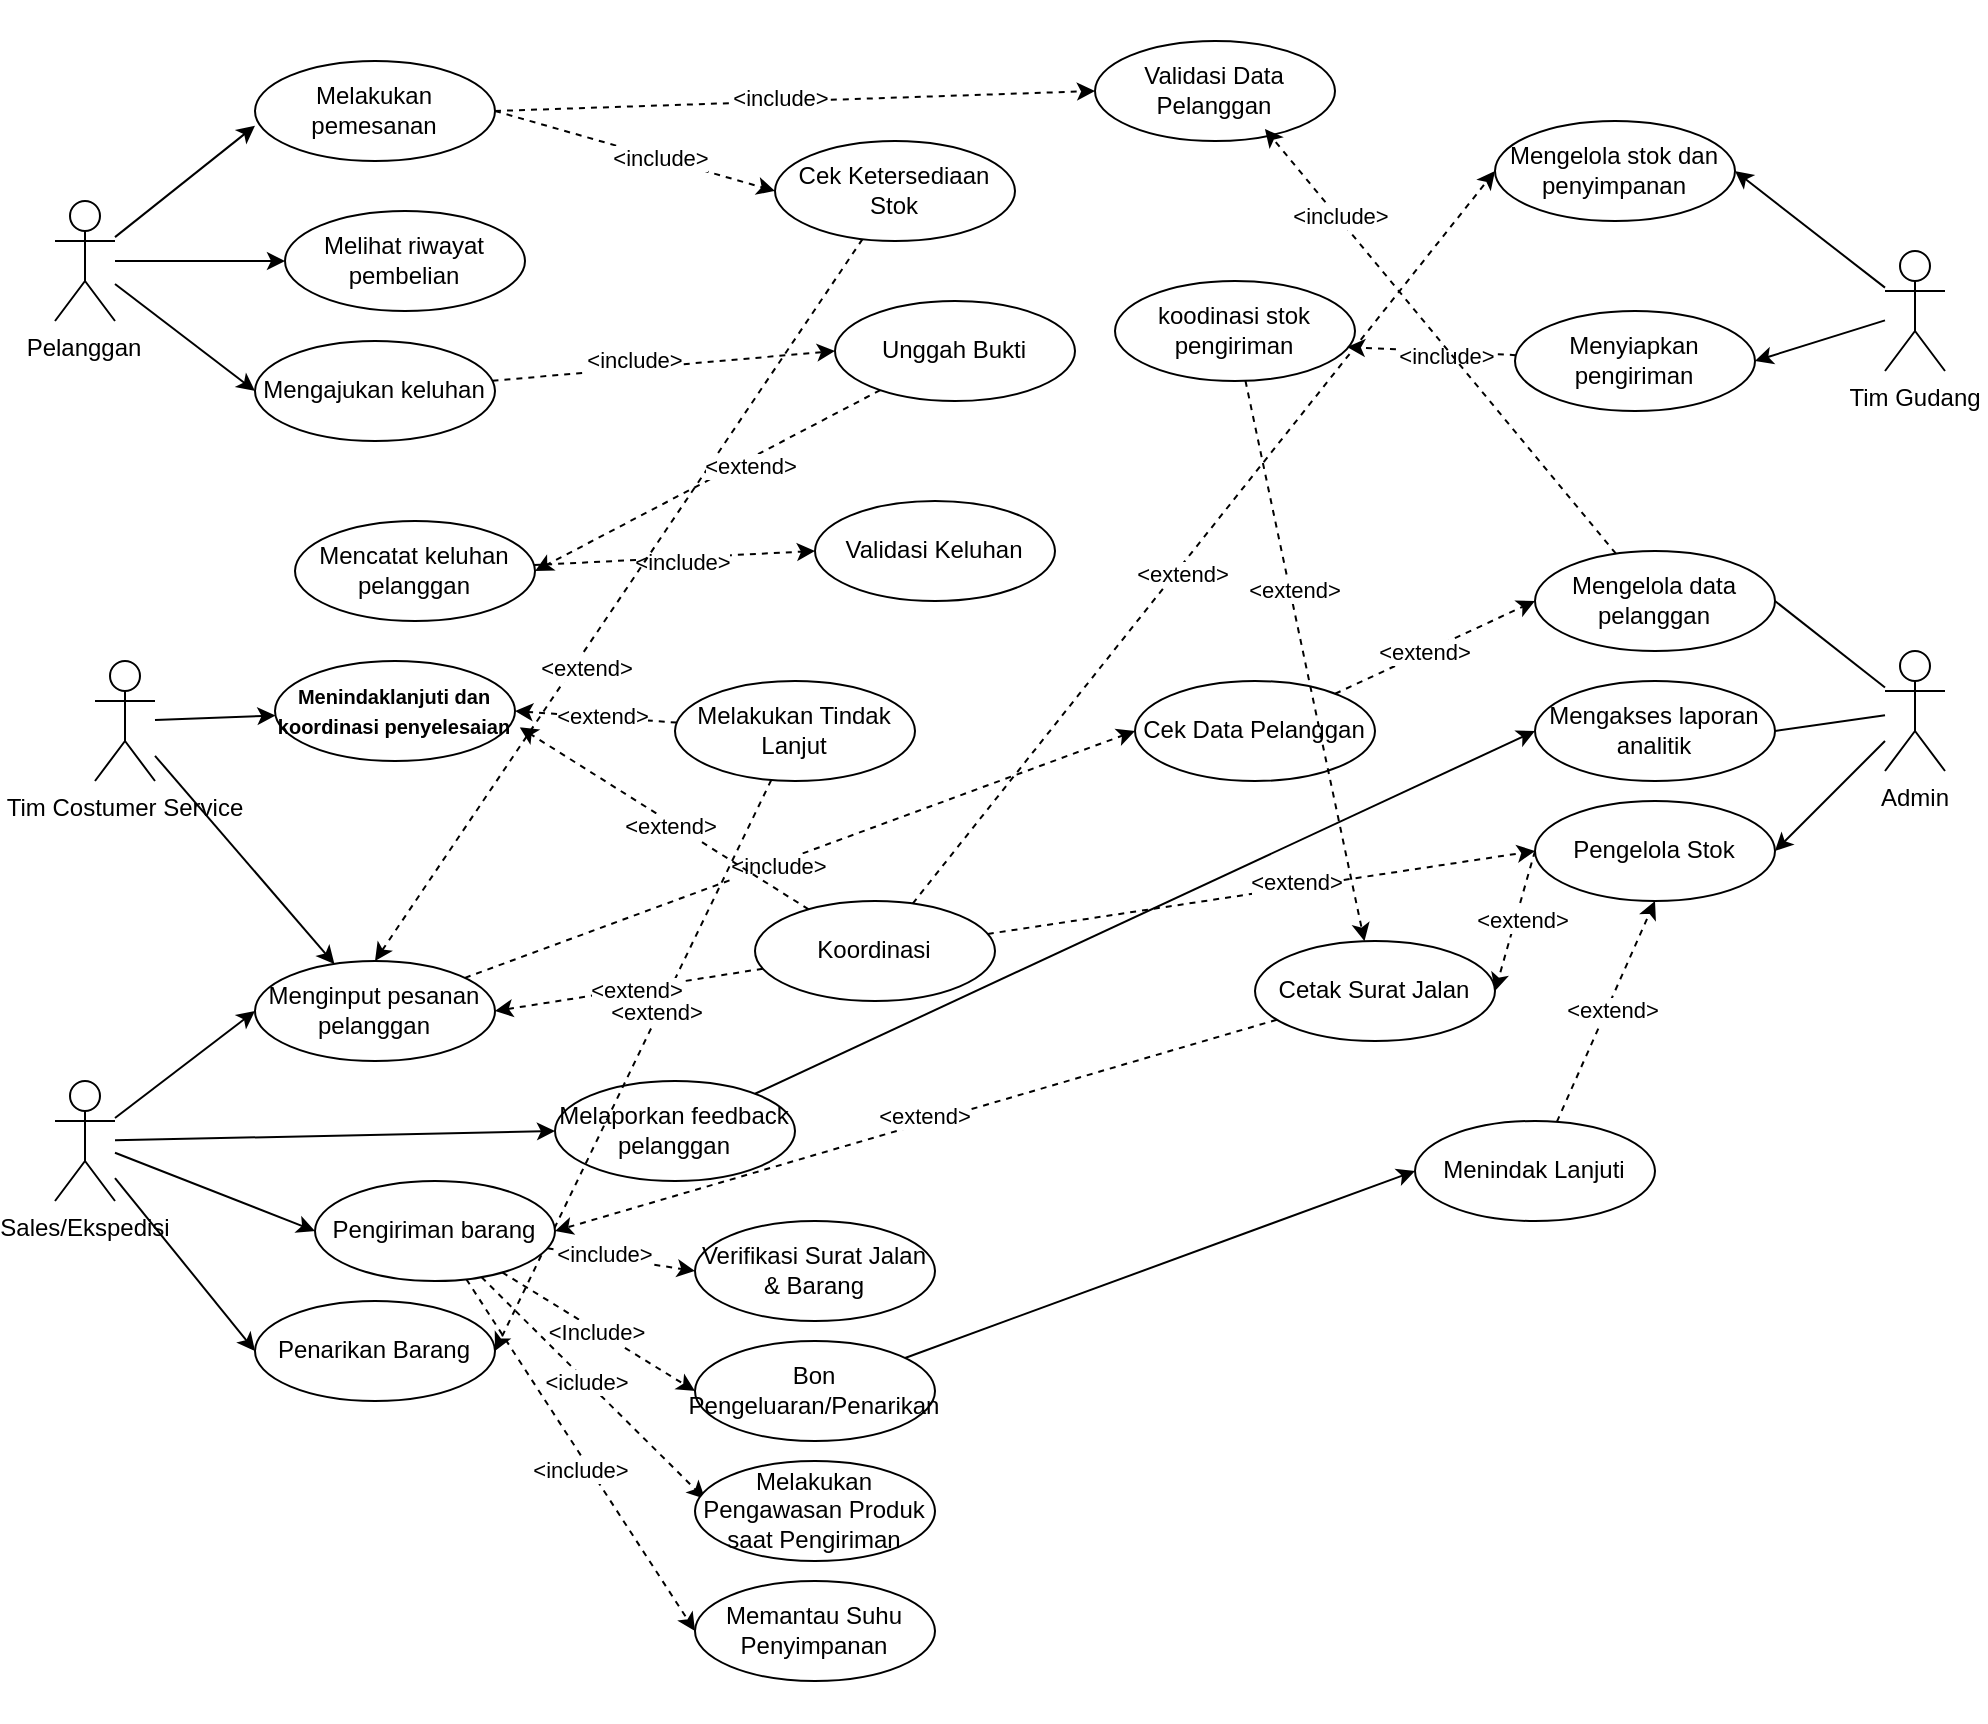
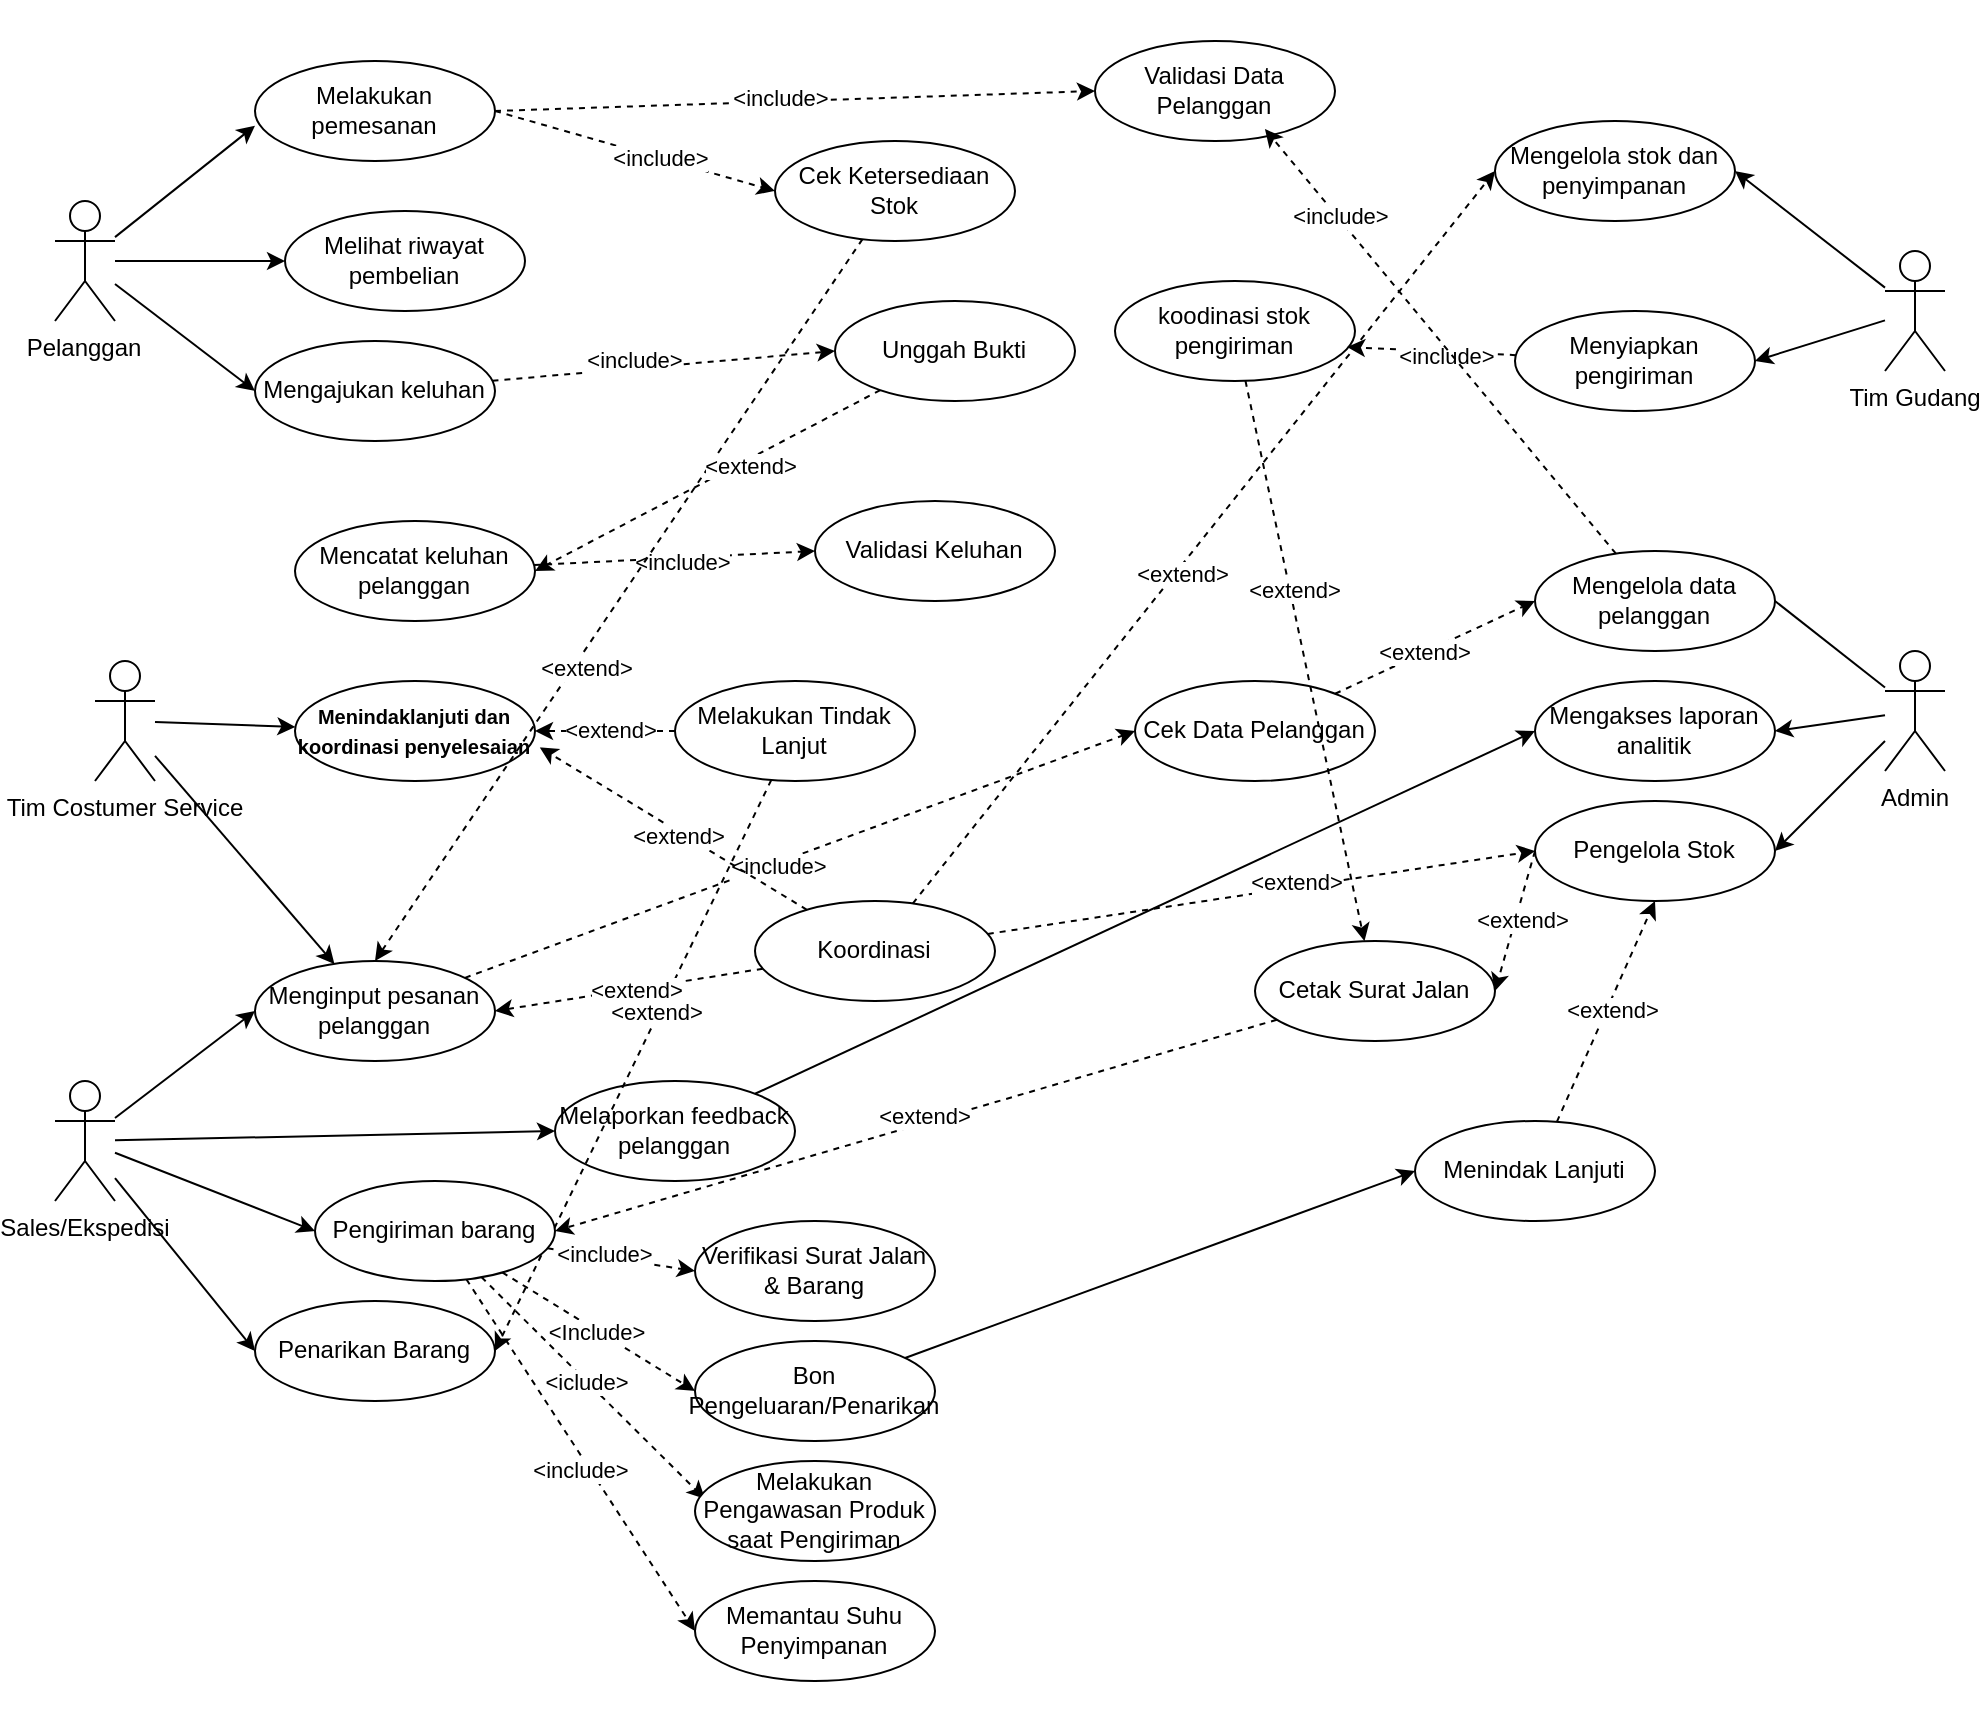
- <mxCell id="36" value="&lt;font style=&quot;font-size: 10px;&quot;&gt;Menindaklanjuti dan koordinasi penyelesaian&lt;/font&gt;" style="ellipse;whiteSpace=wrap;html=1;fontStyle=1" parent="1" vertex="1"><mxGeometry x="130" y="330" width="120" height="50" as="geometry" /></mxCell>
+ <mxCell id="36" value="&lt;font style=&quot;font-size: 10px;&quot;&gt;Menindaklanjuti dan koordinasi penyelesaian&lt;/font&gt;" style="ellipse;whiteSpace=wrap;html=1;fontStyle=1" parent="1" vertex="1"><mxGeometry x="140" y="340" width="120" height="50" as="geometry" /></mxCell>
- <mxCell id="42" style="edgeStyle=none;html=1;entryX=1;entryY=0.5;entryDx=0;entryDy=0;endArrow=none;" parent="1" source="15" target="37" edge="1"><mxGeometry relative="1" as="geometry" /></mxCell>
+ <mxCell id="42" style="edgeStyle=none;html=1;entryX=1;entryY=0.5;entryDx=0;entryDy=0;" parent="1" source="15" target="37" edge="1"><mxGeometry relative="1" as="geometry" /></mxCell>
